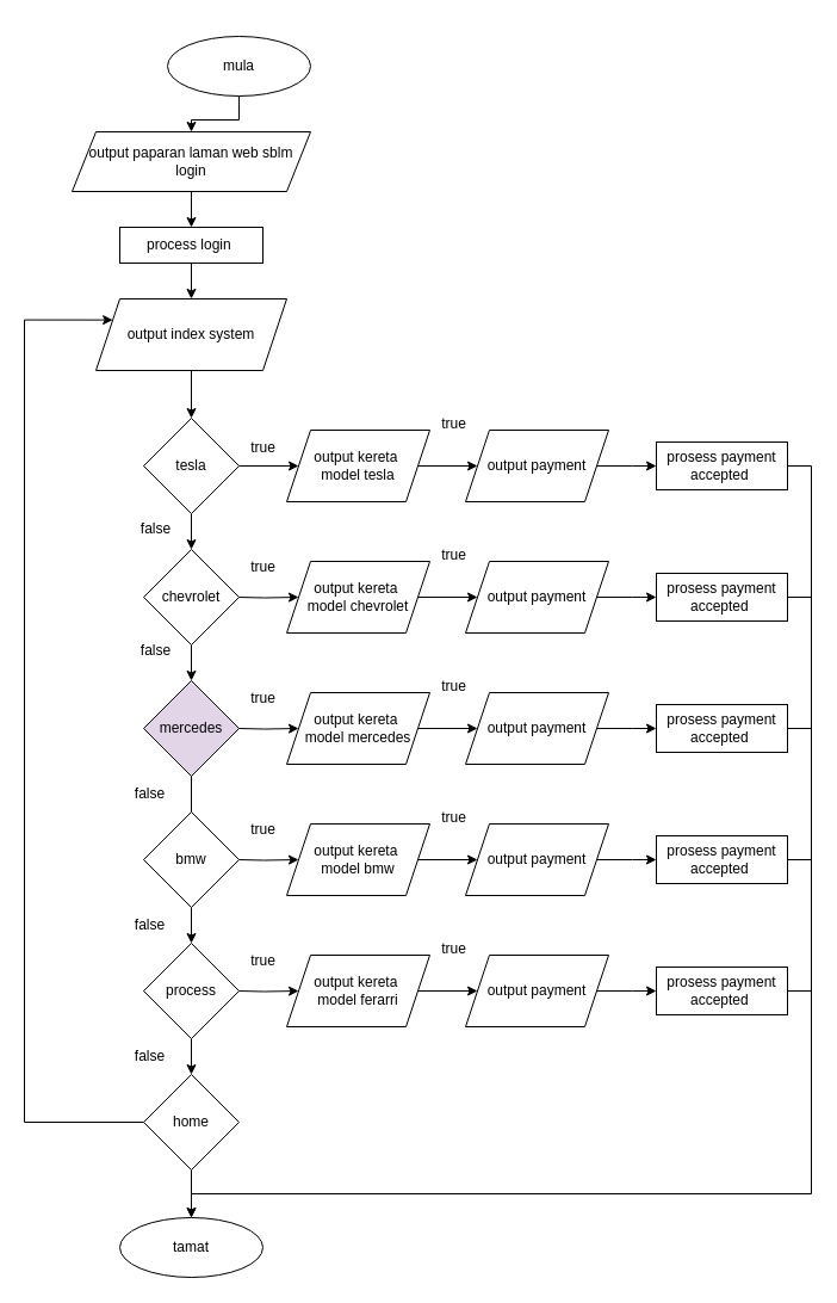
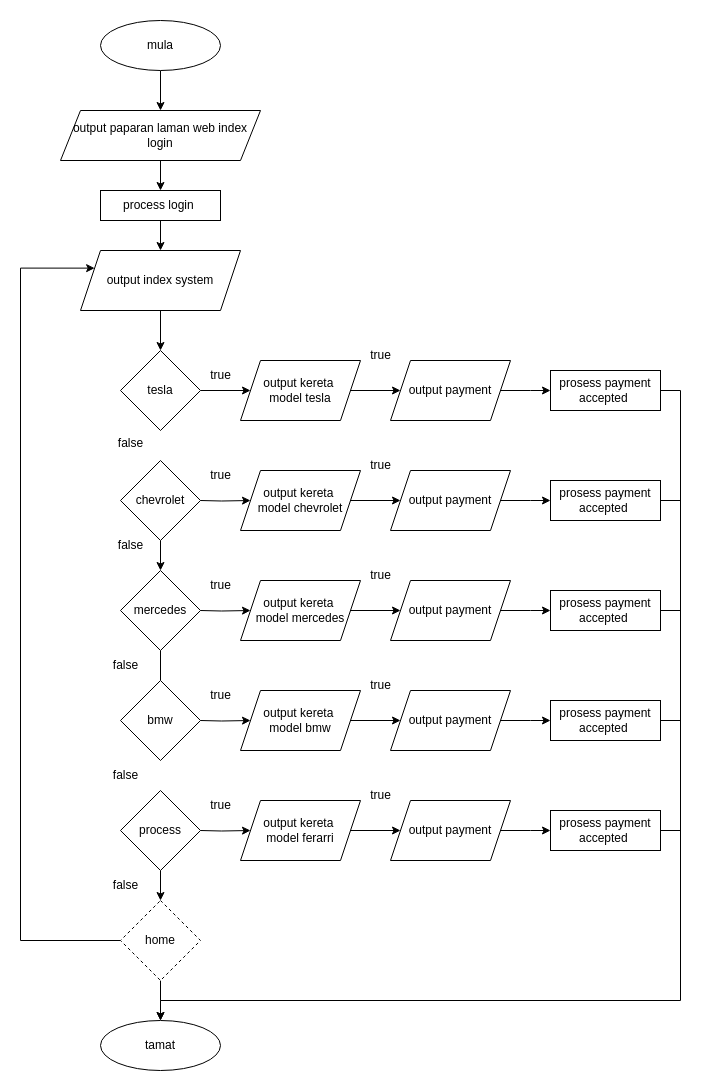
- <mxCell id="3" value="mula" style="ellipse;whiteSpace=wrap;html=1;" vertex="1" parent="1"><mxGeometry x="140" y="30" width="120" height="50" as="geometry" /></mxCell>
+ <mxCell id="3" value="mula" style="ellipse;whiteSpace=wrap;html=1;" vertex="1" parent="1"><mxGeometry x="100" y="20" width="120" height="50" as="geometry" /></mxCell>
- <mxCell id="5" value="output paparan laman web sblm login" style="shape=parallelogram;perimeter=parallelogramPerimeter;whiteSpace=wrap;html=1;fixedSize=1;" vertex="1" parent="1"><mxGeometry x="60" y="110" width="200" height="50" as="geometry" /></mxCell>
+ <mxCell id="5" value="output paparan laman web index login" style="shape=parallelogram;perimeter=parallelogramPerimeter;whiteSpace=wrap;html=1;fixedSize=1;" vertex="1" parent="1"><mxGeometry x="60" y="110" width="200" height="50" as="geometry" /></mxCell>
- <mxCell id="10" style="edgeStyle=orthogonalEdgeStyle;rounded=0;orthogonalLoop=1;jettySize=auto;html=1;exitX=0.5;exitY=1;exitDx=0;exitDy=0;" edge="1" parent="1" source="12" target="14"><mxGeometry relative="1" as="geometry"><mxPoint x="160" y="460" as="targetPoint" /></mxGeometry></mxCell>
- <mxCell id="16" value="mercedes" style="rhombus;whiteSpace=wrap;html=1;fillColor=#e1d5e7;" vertex="1" parent="1"><mxGeometry x="120" y="570" width="80" height="80" as="geometry" /></mxCell>
+ <mxCell id="16" value="mercedes" style="rhombus;whiteSpace=wrap;html=1;" vertex="1" parent="1"><mxGeometry x="120" y="570" width="80" height="80" as="geometry" /></mxCell>
- <mxCell id="17" style="edgeStyle=orthogonalEdgeStyle;rounded=0;orthogonalLoop=1;jettySize=auto;html=1;exitX=0.5;exitY=1;exitDx=0;exitDy=0;" edge="1" parent="1" source="18" target="20"><mxGeometry relative="1" as="geometry"><mxPoint x="160" y="790" as="targetPoint" /></mxGeometry></mxCell>
- <mxCell id="23" value="home" style="rhombus;whiteSpace=wrap;html=1;" vertex="1" parent="1"><mxGeometry x="120" y="900" width="80" height="80" as="geometry" /></mxCell>
+ <mxCell id="23" value="home" style="rhombus;whiteSpace=wrap;html=1;dashed=1;" vertex="1" parent="1"><mxGeometry x="120" y="900" width="80" height="80" as="geometry" /></mxCell>
